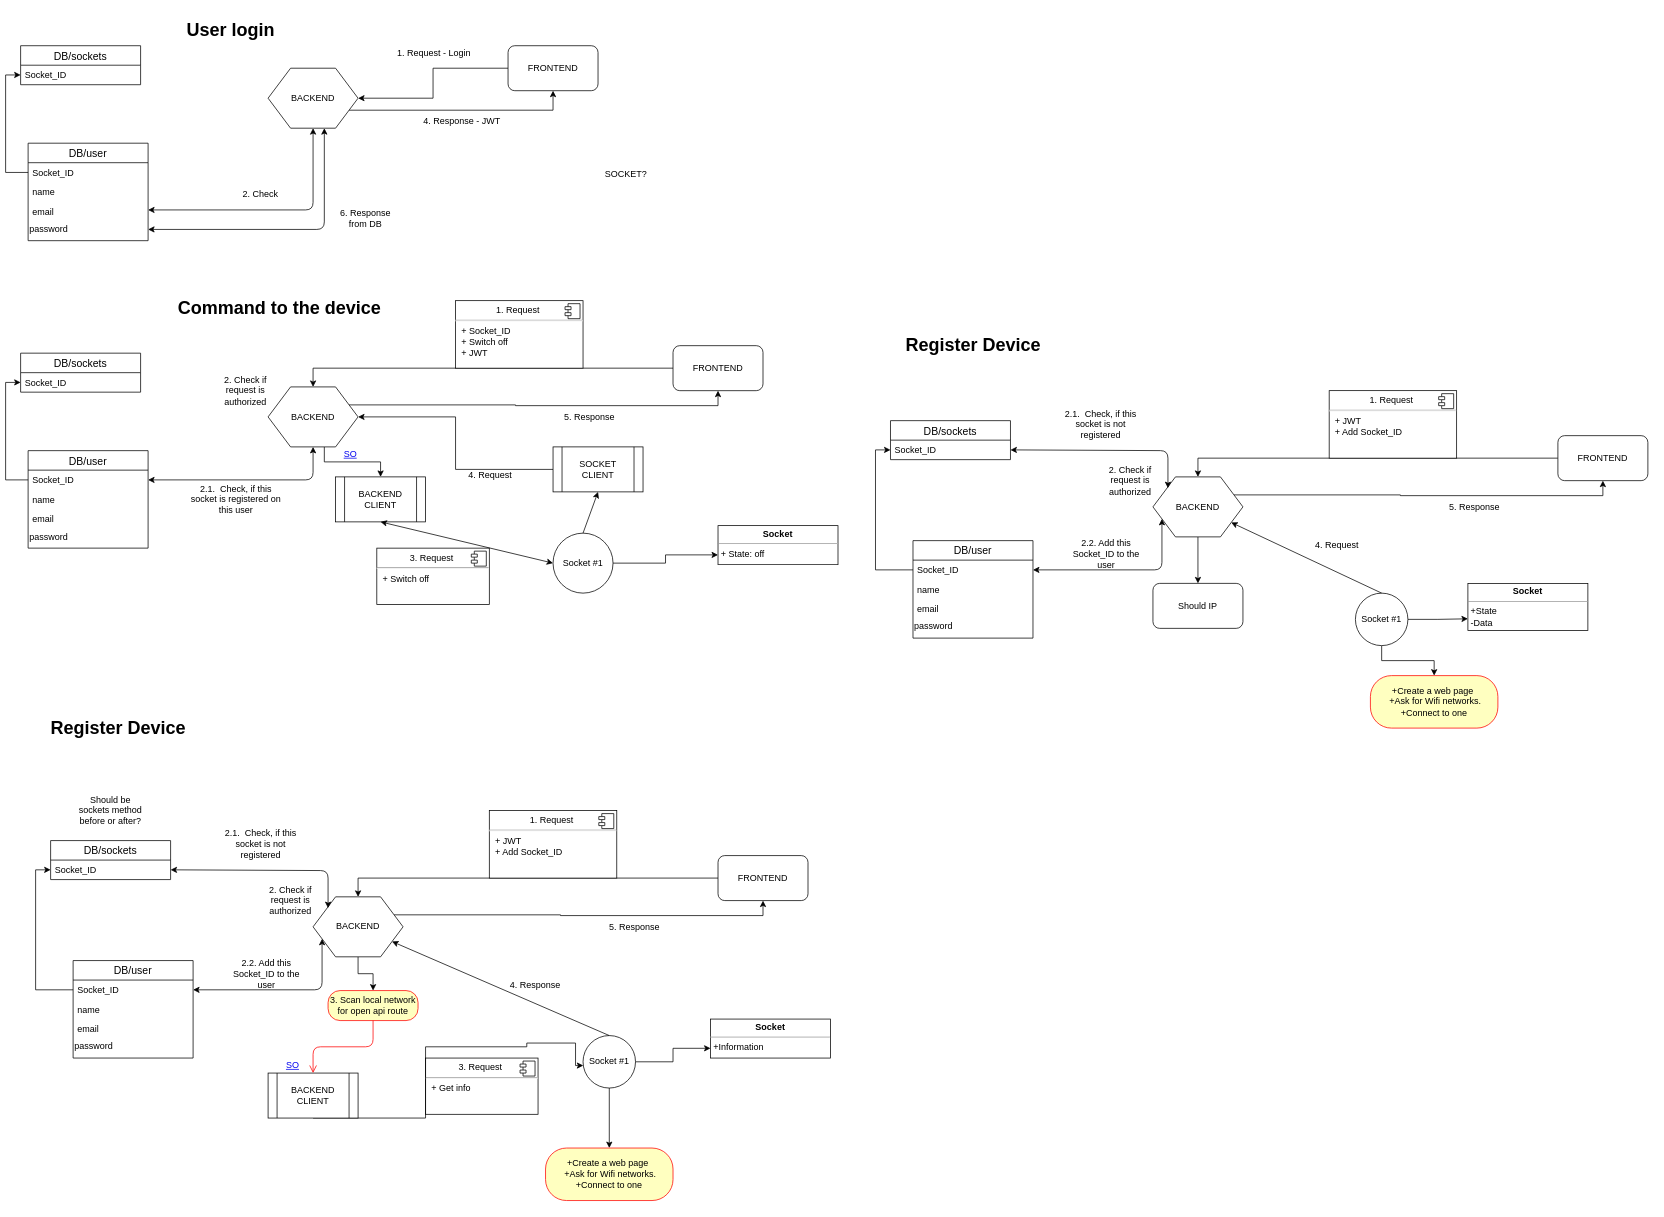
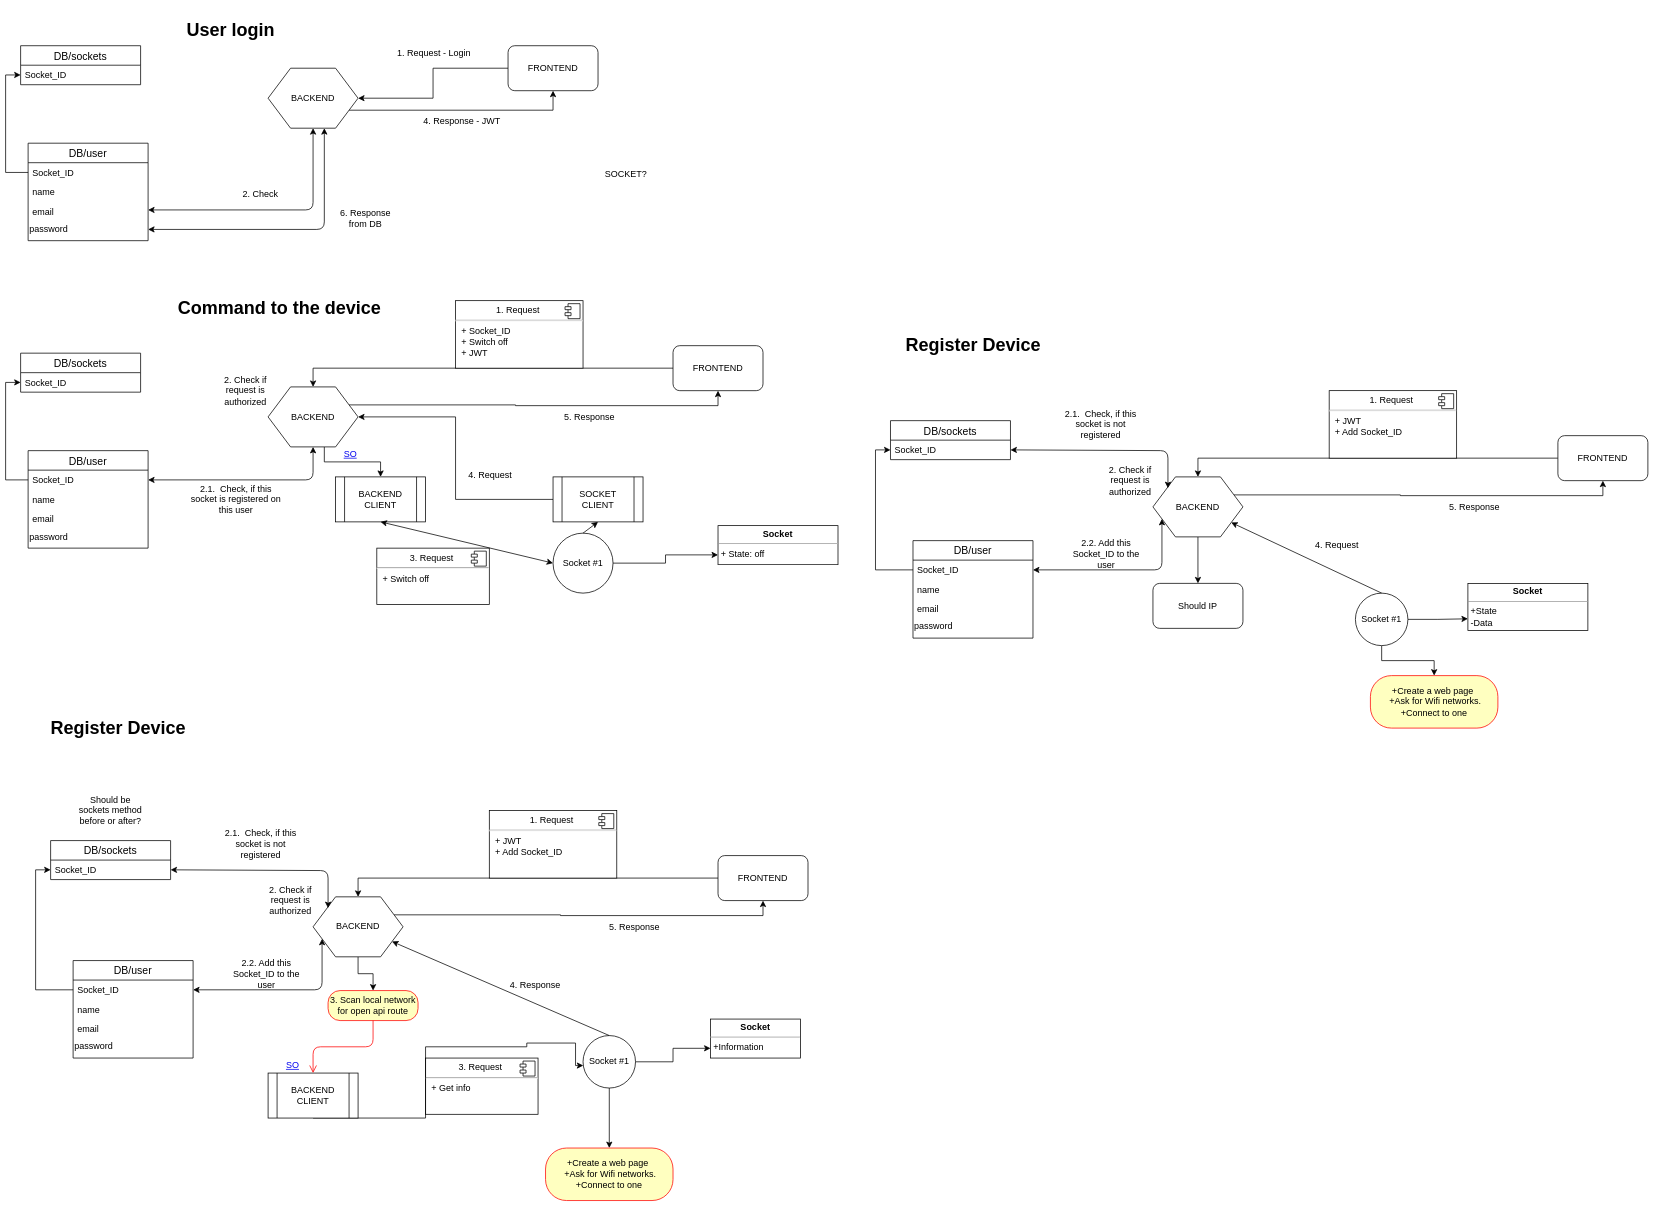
- <mxCell id="90" value="SOCKET CLIENT" style="shape=process;whiteSpace=wrap;html=1;backgroundOutline=1;" vertex="1" parent="1"><mxGeometry x="730" y="595" width="120" height="60" as="geometry" /></mxCell>
+ <mxCell id="90" value="SOCKET CLIENT" style="shape=process;whiteSpace=wrap;html=1;backgroundOutline=1;" vertex="1" parent="1"><mxGeometry x="730" y="635" width="120" height="60" as="geometry" /></mxCell>
- <mxCell id="73" value="&lt;p style=&quot;margin: 0px ; margin-top: 4px ; text-align: center&quot;&gt;&lt;b&gt;Socket&lt;/b&gt;&lt;/p&gt;&lt;hr size=&quot;1&quot;&gt;&lt;p style=&quot;margin: 0px ; margin-left: 4px&quot;&gt;+Information&lt;/p&gt;" style="verticalAlign=top;align=left;overflow=fill;fontSize=12;fontFamily=Helvetica;html=1;" vertex="1" parent="1"><mxGeometry x="940" y="1358" width="160" height="52" as="geometry" /></mxCell>
+ <mxCell id="73" value="&lt;p style=&quot;margin: 0px ; margin-top: 4px ; text-align: center&quot;&gt;&lt;b&gt;Socket&lt;/b&gt;&lt;/p&gt;&lt;hr size=&quot;1&quot;&gt;&lt;p style=&quot;margin: 0px ; margin-left: 4px&quot;&gt;+Information&lt;/p&gt;" style="verticalAlign=top;align=left;overflow=fill;fontSize=12;fontFamily=Helvetica;html=1;" vertex="1" parent="1"><mxGeometry x="940" y="1358" width="120" height="52" as="geometry" /></mxCell>
